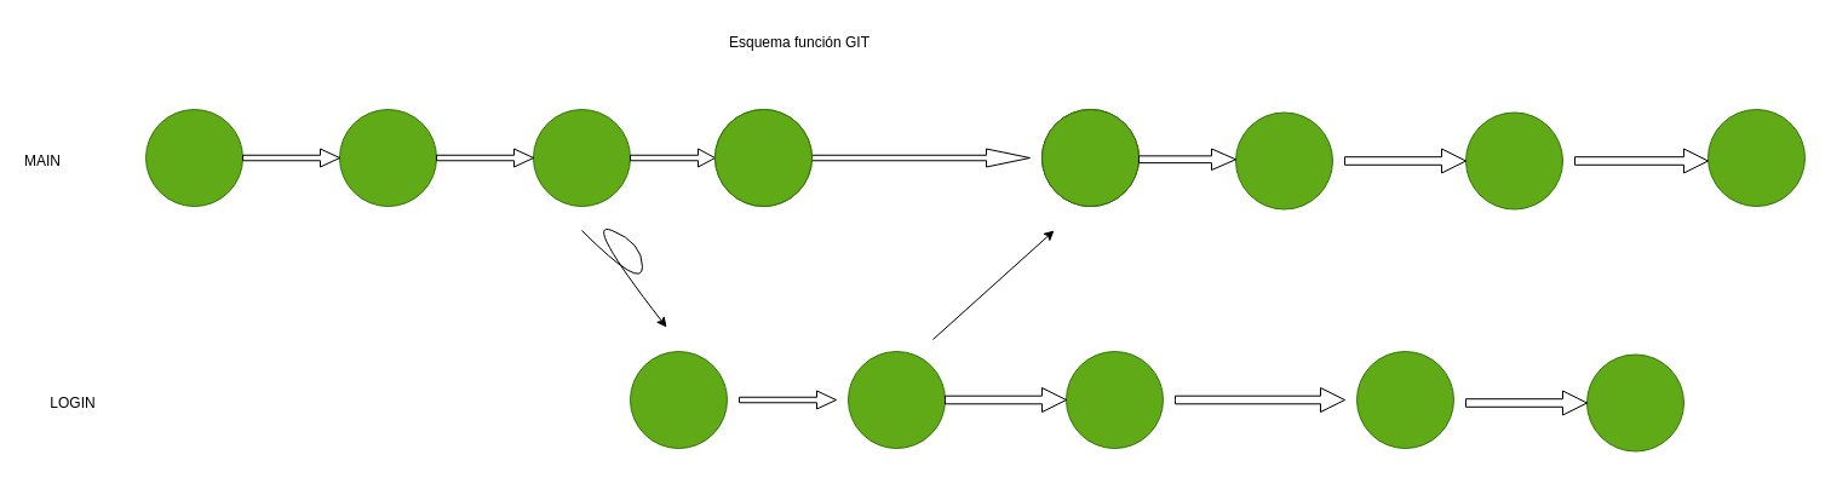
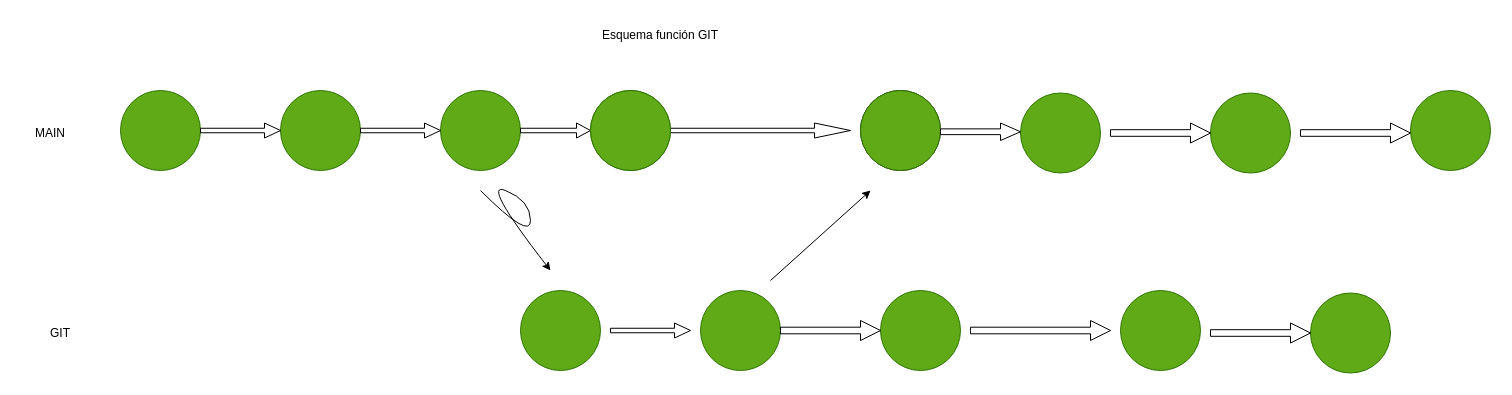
- <mxCell id="19" value="MAIN" style="text;html=1;strokeColor=none;fillColor=none;align=center;verticalAlign=middle;whiteSpace=wrap;rounded=0;" vertex="1" parent="1"><mxGeometry x="5" y="122.5" width="60" height="20" as="geometry" /></mxCell>
+ <mxCell id="19" value="MAIN" style="text;html=1;strokeColor=none;fillColor=none;align=center;verticalAlign=middle;whiteSpace=wrap;rounded=0;" vertex="1" parent="1"><mxGeometry x="20" y="122.5" width="60" height="20" as="geometry" /></mxCell>
- <mxCell id="20" value="LOGIN" style="text;html=1;strokeColor=none;fillColor=none;align=center;verticalAlign=middle;whiteSpace=wrap;rounded=0;" vertex="1" parent="1"><mxGeometry x="30" y="322.5" width="60" height="20" as="geometry" /></mxCell>
+ <mxCell id="20" value="GIT" style="text;html=1;strokeColor=none;fillColor=none;align=center;verticalAlign=middle;whiteSpace=wrap;rounded=0;" vertex="1" parent="1"><mxGeometry x="30" y="322.5" width="60" height="20" as="geometry" /></mxCell>
